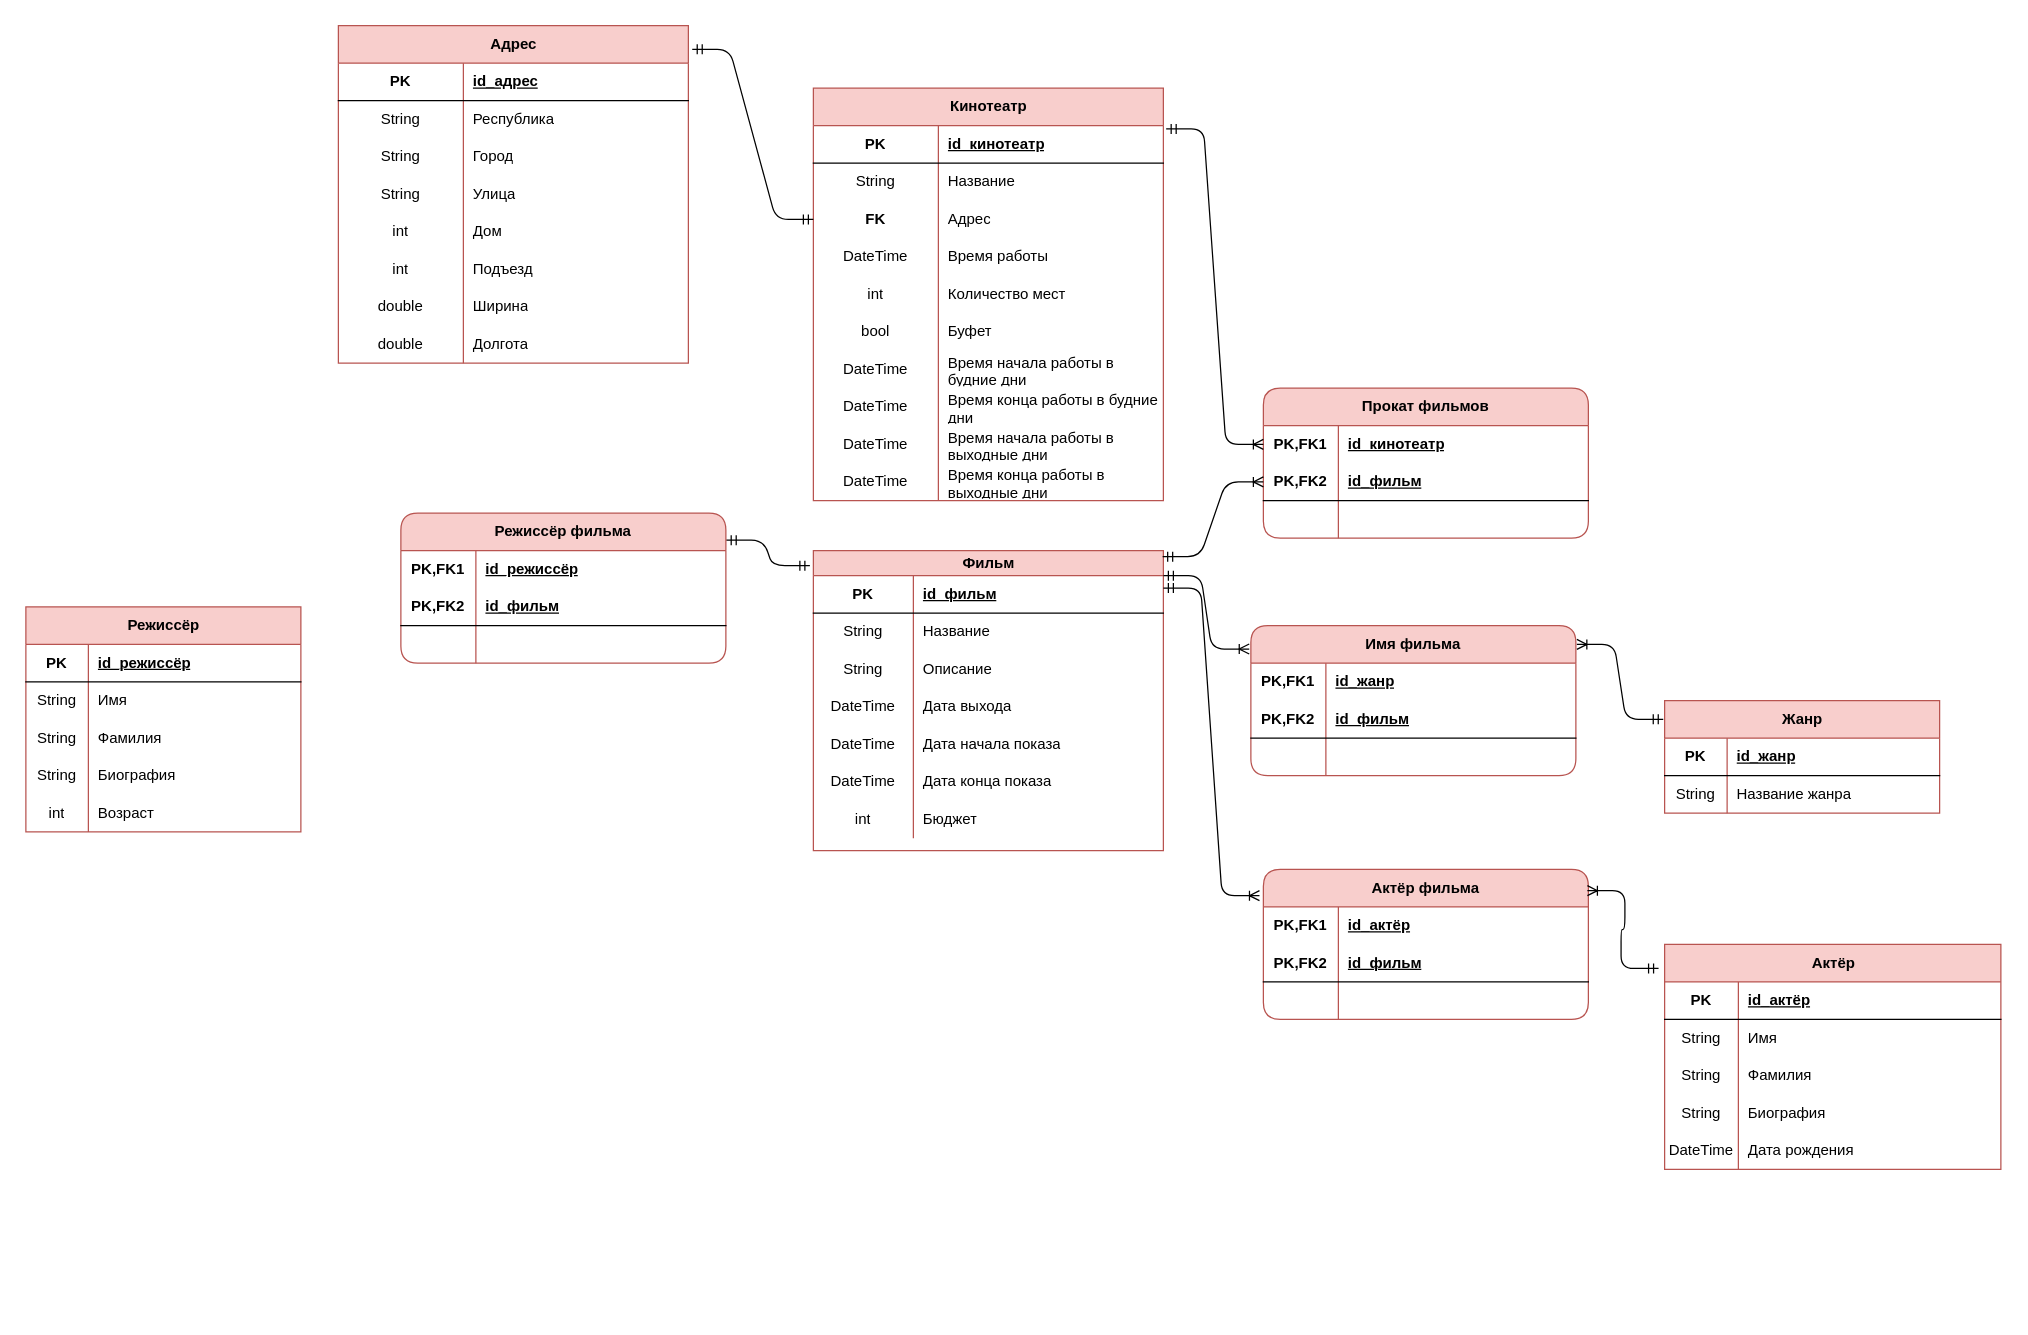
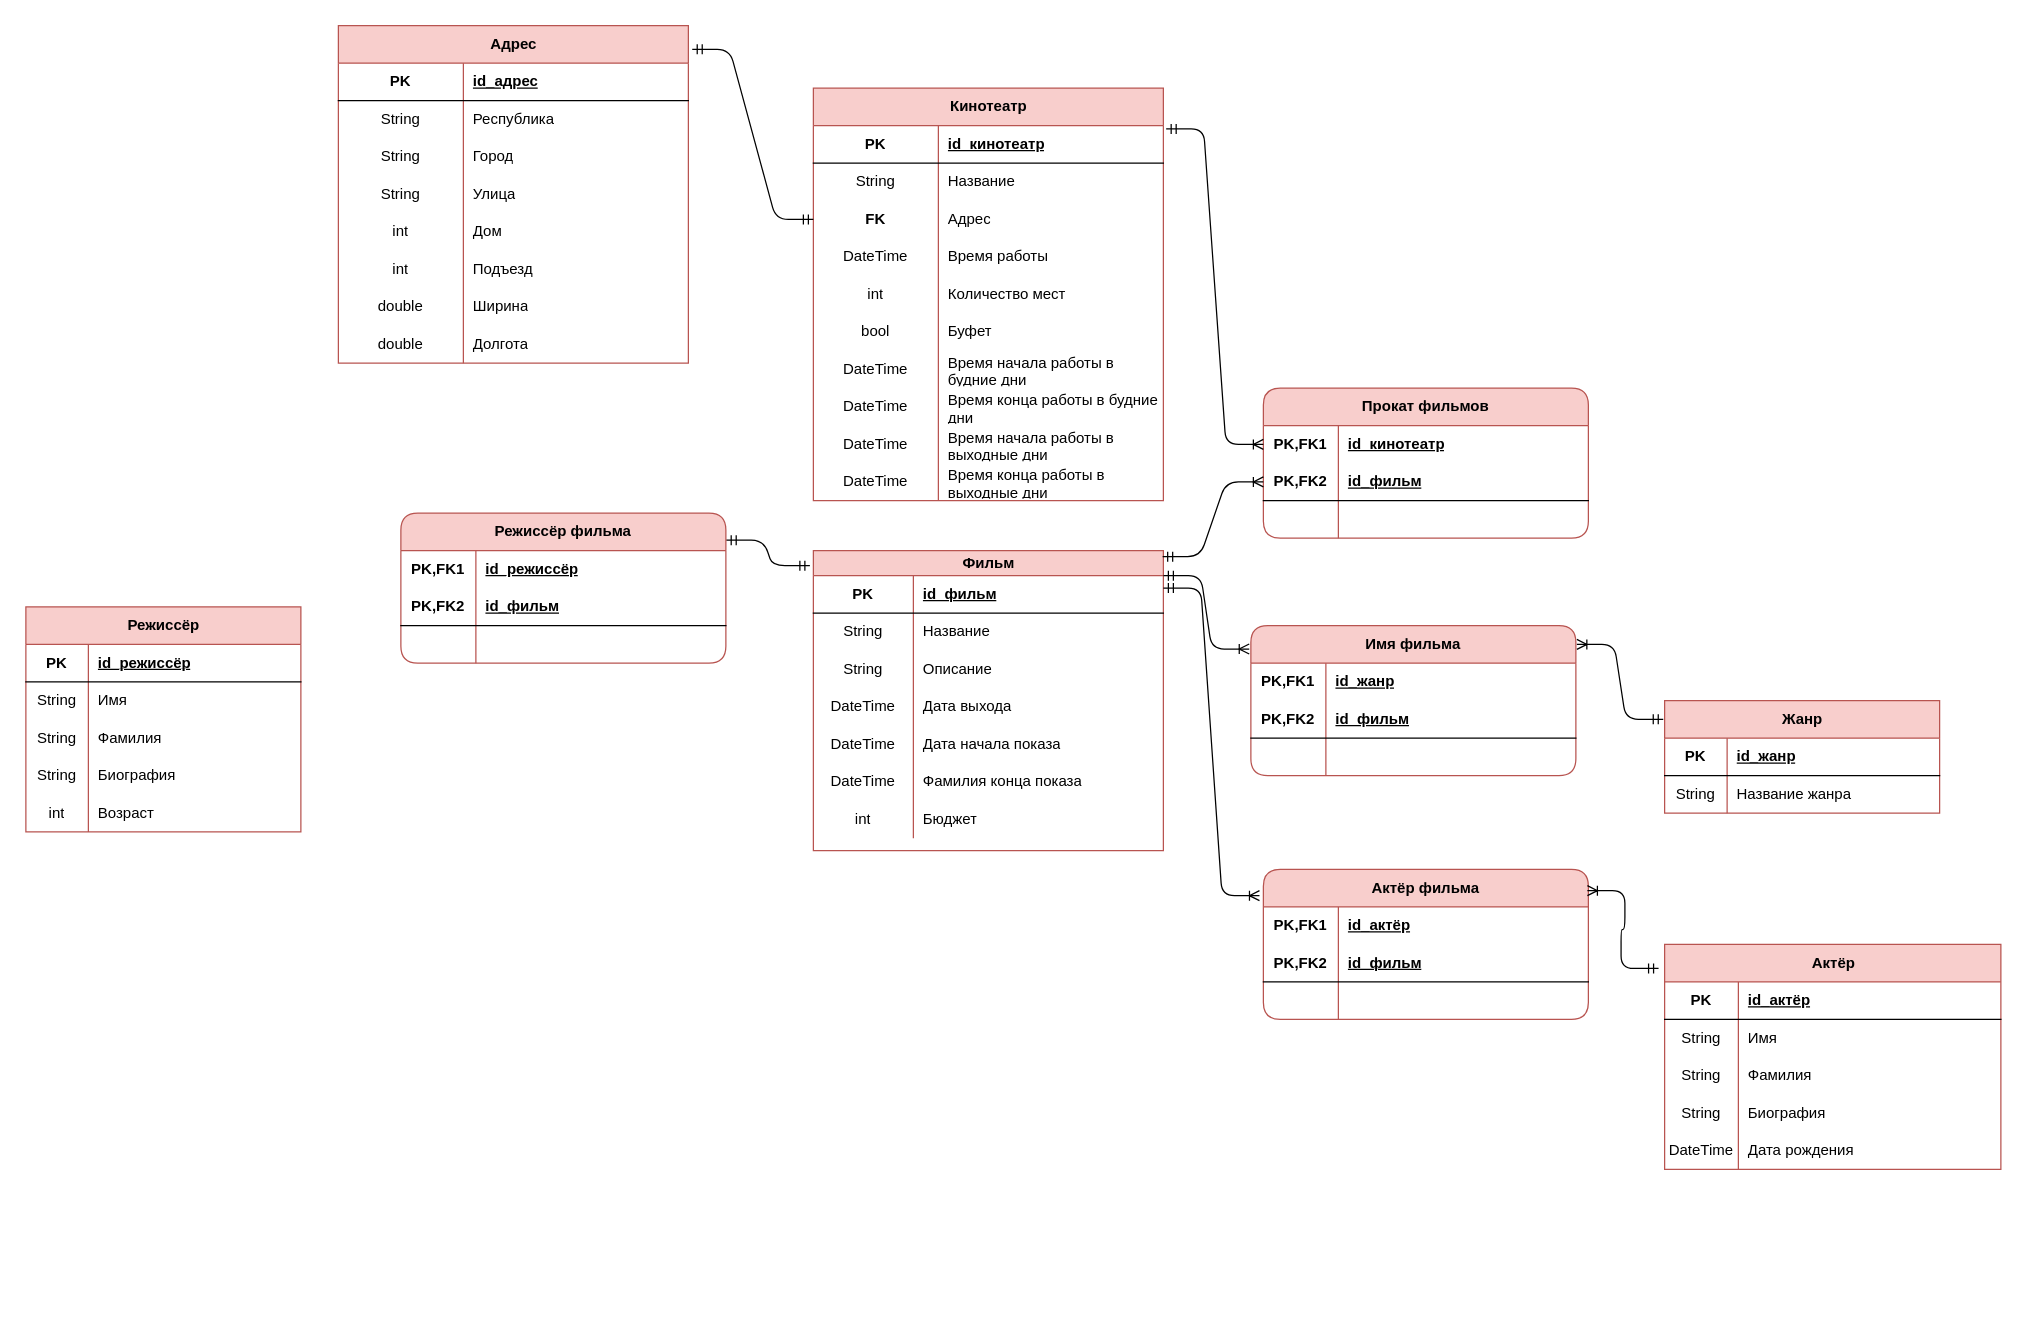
- <mxCell id="20" value="Дата конца показа" style="shape=partialRectangle;connectable=0;fillColor=none;top=0;left=0;bottom=0;right=0;align=left;spacingLeft=6;overflow=hidden;whiteSpace=wrap;html=1;rounded=1;" parent="18" vertex="1"><mxGeometry x="80" width="200" height="30" as="geometry"><mxRectangle width="200" height="30" as="alternateBounds" /></mxGeometry></mxCell>
+ <mxCell id="20" value="Фамилия конца показа" style="shape=partialRectangle;connectable=0;fillColor=none;top=0;left=0;bottom=0;right=0;align=left;spacingLeft=6;overflow=hidden;whiteSpace=wrap;html=1;rounded=1;" parent="18" vertex="1"><mxGeometry x="80" width="200" height="30" as="geometry"><mxRectangle width="200" height="30" as="alternateBounds" /></mxGeometry></mxCell>
